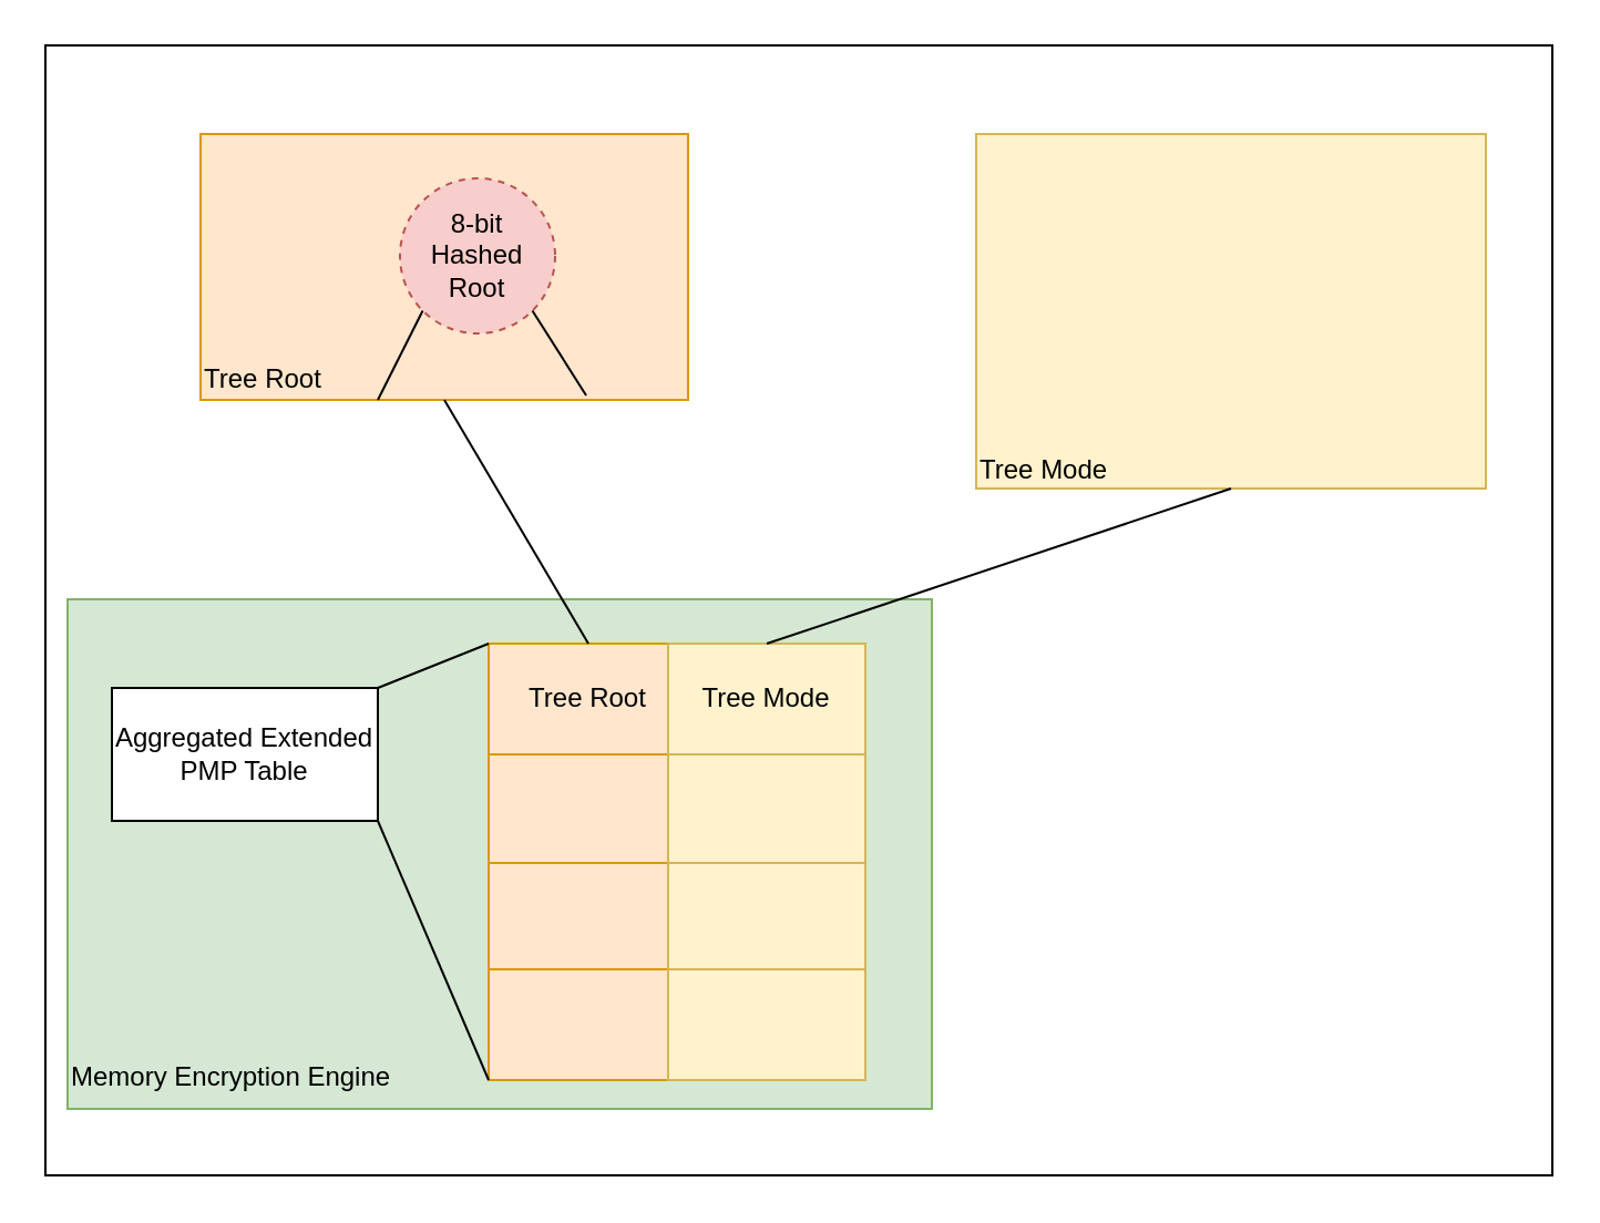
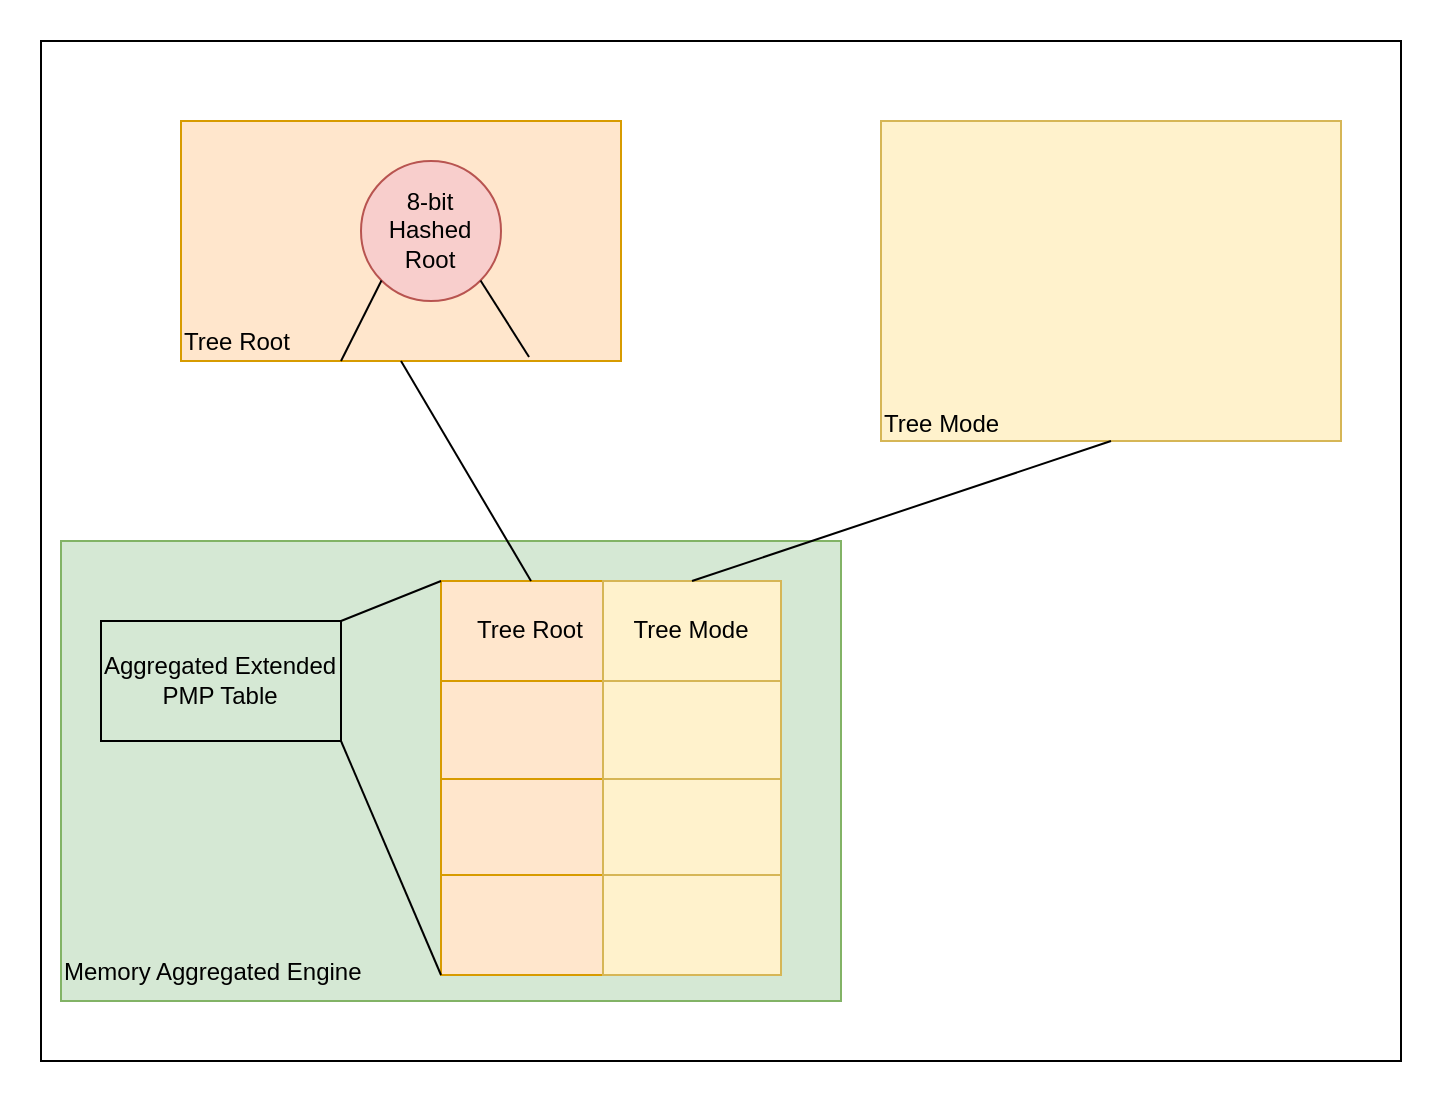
- <mxCell id="13" value="8-bit Hashed Root" style="ellipse;whiteSpace=wrap;html=1;aspect=fixed;fillColor=#f8cecc;strokeColor=#b85450;dashed=1;" vertex="1" parent="1"><mxGeometry x="180" y="80" width="70" height="70" as="geometry" /></mxCell>
+ <mxCell id="13" value="8-bit Hashed Root" style="ellipse;whiteSpace=wrap;html=1;aspect=fixed;fillColor=#f8cecc;strokeColor=#b85450;" vertex="1" parent="1"><mxGeometry x="180" y="80" width="70" height="70" as="geometry" /></mxCell>
- <mxCell id="19" value="Aggregated Extended PMP Table" style="rounded=0;whiteSpace=wrap;html=1;" vertex="1" parent="1"><mxGeometry x="50" y="310" width="120" height="60" as="geometry" /></mxCell>
+ <mxCell id="19" value="Aggregated Extended PMP Table" style="rounded=0;whiteSpace=wrap;html=1;fillColor=#d5e8d4;" vertex="1" parent="1"><mxGeometry x="50" y="310" width="120" height="60" as="geometry" /></mxCell>
- <mxCell id="3" value="&lt;div&gt;&lt;br&gt;&lt;/div&gt;&lt;div&gt;&lt;br&gt;&lt;/div&gt;&lt;div&gt;&lt;br&gt;&lt;/div&gt;&lt;div&gt;&lt;br&gt;&lt;/div&gt;&lt;div&gt;&lt;br&gt;&lt;/div&gt;&lt;div&gt;&lt;br&gt;&lt;/div&gt;&lt;div style=&quot;text-align: center;&quot;&gt;&lt;br&gt;&lt;/div&gt;&lt;div&gt;&lt;br&gt;&lt;/div&gt;&lt;div&gt;&lt;br&gt;&lt;/div&gt;&lt;div&gt;&lt;br&gt;&lt;/div&gt;&lt;div&gt;&lt;br&gt;&lt;/div&gt;&lt;div&gt;&lt;br&gt;&lt;/div&gt;&lt;div&gt;&lt;br&gt;&lt;/div&gt;&lt;div&gt;&lt;br&gt;&lt;/div&gt;Memory Encryption Engine" style="rounded=0;whiteSpace=wrap;html=1;align=left;fillColor=#d5e8d4;strokeColor=#82b366;" vertex="1" parent="1"><mxGeometry x="30" y="270" width="390" height="230" as="geometry" /></mxCell>
+ <mxCell id="3" value="&lt;div&gt;&lt;br&gt;&lt;/div&gt;&lt;div&gt;&lt;br&gt;&lt;/div&gt;&lt;div&gt;&lt;br&gt;&lt;/div&gt;&lt;div&gt;&lt;br&gt;&lt;/div&gt;&lt;div&gt;&lt;br&gt;&lt;/div&gt;&lt;div&gt;&lt;br&gt;&lt;/div&gt;&lt;div style=&quot;text-align: center;&quot;&gt;&lt;br&gt;&lt;/div&gt;&lt;div&gt;&lt;br&gt;&lt;/div&gt;&lt;div&gt;&lt;br&gt;&lt;/div&gt;&lt;div&gt;&lt;br&gt;&lt;/div&gt;&lt;div&gt;&lt;br&gt;&lt;/div&gt;&lt;div&gt;&lt;br&gt;&lt;/div&gt;&lt;div&gt;&lt;br&gt;&lt;/div&gt;&lt;div&gt;&lt;br&gt;&lt;/div&gt;Memory Aggregated Engine" style="rounded=0;whiteSpace=wrap;html=1;align=left;fillColor=#d5e8d4;strokeColor=#82b366;" vertex="1" parent="1"><mxGeometry x="30" y="270" width="390" height="230" as="geometry" /></mxCell>
